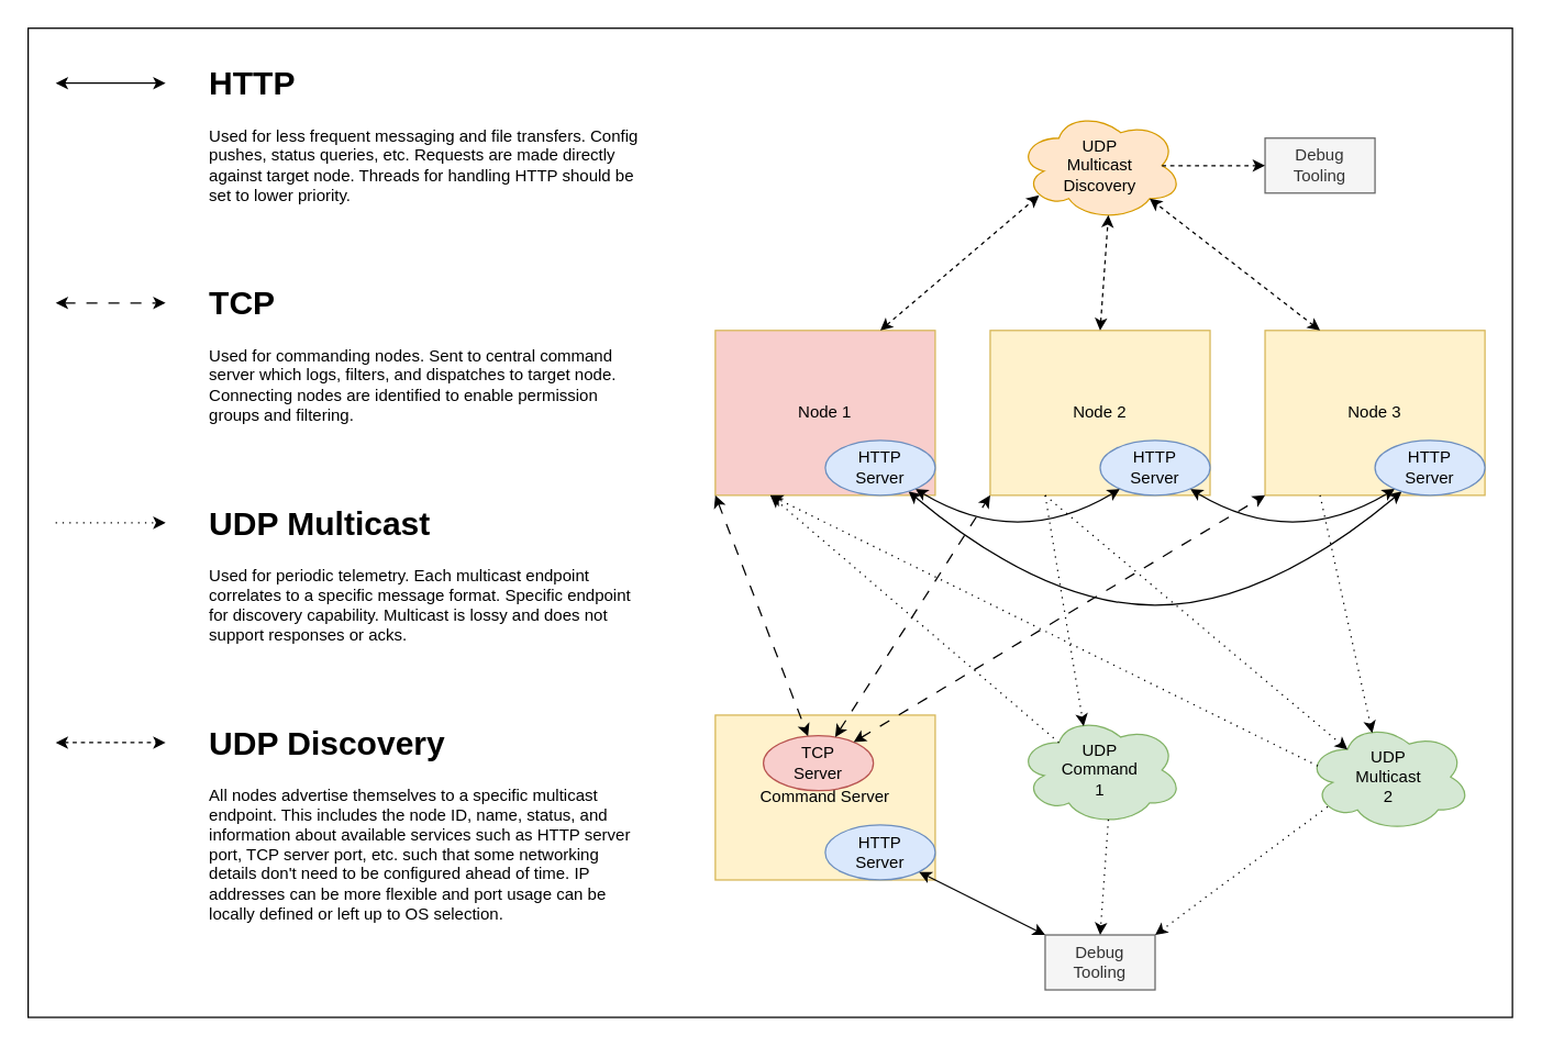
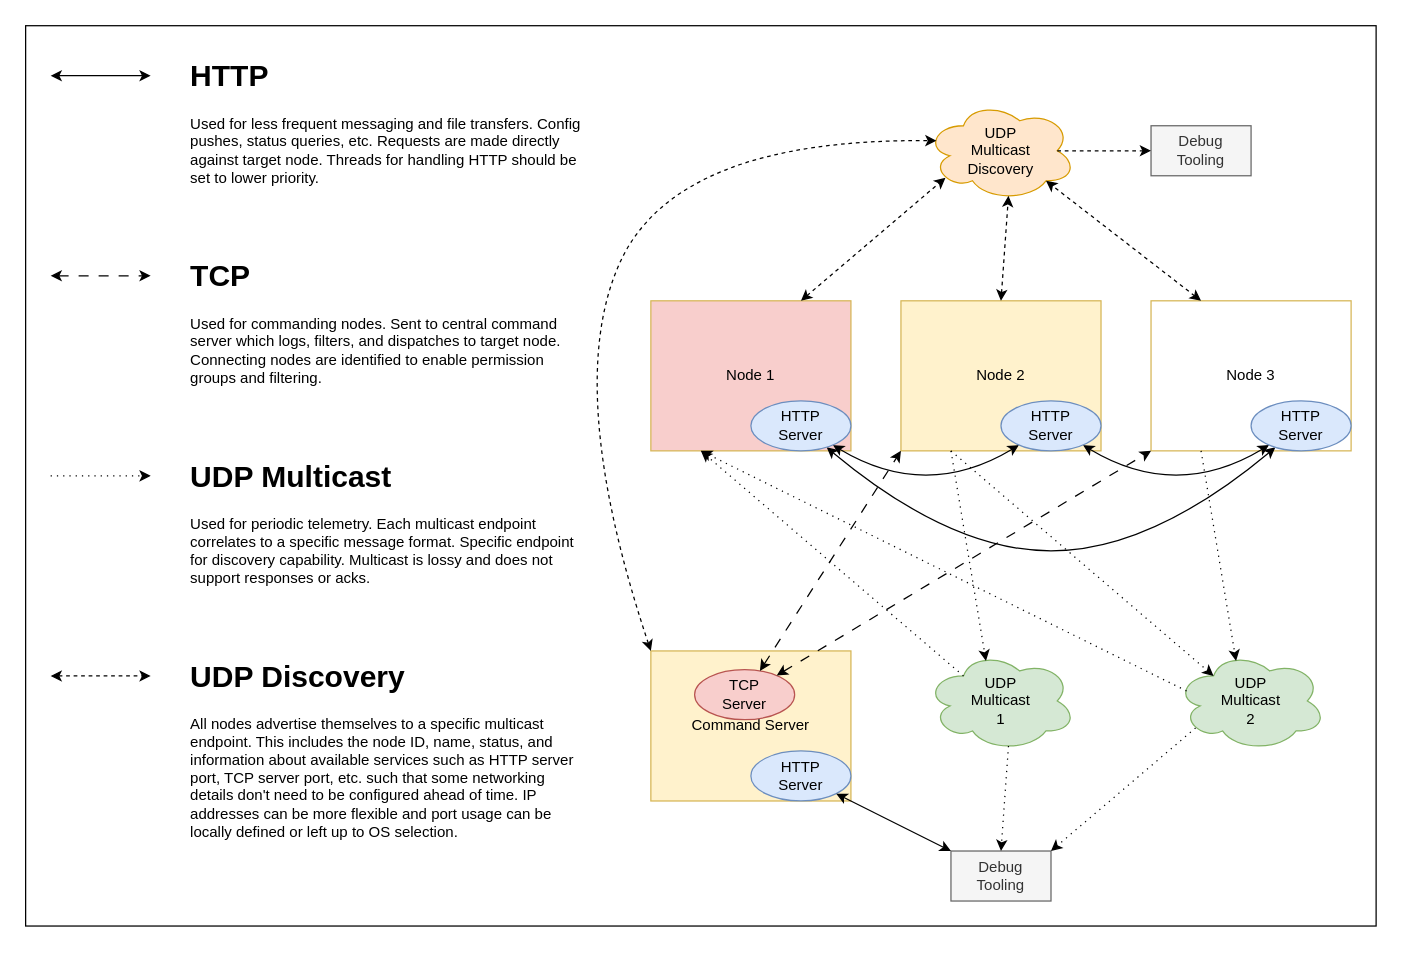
+ <mxCell id="41" value="" style="endArrow=classic;html=1;rounded=0;exitX=0;exitY=0;exitDx=0;exitDy=0;dashed=1;entryX=0.07;entryY=0.4;entryDx=0;entryDy=0;entryPerimeter=0;curved=1;startArrow=classic;startFill=1;" edge="1" parent="1" source="3" target="26"><mxGeometry width="50" height="50" relative="1" as="geometry"><mxPoint x="510" y="460" as="sourcePoint" /><mxPoint x="300" y="280" as="targetPoint" /><Array as="points"><mxPoint x="450" y="310" /><mxPoint x="540" y="110" /></Array></mxGeometry></mxCell>
- <mxCell id="4" value="Node 3" style="rounded=0;whiteSpace=wrap;html=1;fillColor=#fff2cc;strokeColor=#d6b656;" parent="1" vertex="1"><mxGeometry x="920" y="240" width="160" height="120" as="geometry" /></mxCell>
+ <mxCell id="4" value="Node 3" style="rounded=0;whiteSpace=wrap;html=1;fillColor=#ffffff;strokeColor=#d6b656;" parent="1" vertex="1"><mxGeometry x="920" y="240" width="160" height="120" as="geometry" /></mxCell>
- <mxCell id="13" value="" style="endArrow=classic;html=1;rounded=0;dashed=1;dashPattern=8 8;exitX=0;exitY=1;exitDx=0;exitDy=0;startArrow=classic;startFill=1;" parent="1" source="6" target="9" edge="1"><mxGeometry width="50" height="50" relative="1" as="geometry"><mxPoint x="520" y="520" as="sourcePoint" /><mxPoint x="570" y="470" as="targetPoint" /></mxGeometry></mxCell>
- <mxCell id="7" value="UDP&lt;div&gt;Command&lt;/div&gt;&lt;div&gt;1&lt;/div&gt;" style="ellipse;shape=cloud;whiteSpace=wrap;html=1;fillColor=#d5e8d4;strokeColor=#82b366;" parent="1" vertex="1"><mxGeometry x="740" y="520" width="120" height="80" as="geometry" /></mxCell>
+ <mxCell id="7" value="UDP&lt;div&gt;Multicast&lt;/div&gt;&lt;div&gt;1&lt;/div&gt;" style="ellipse;shape=cloud;whiteSpace=wrap;html=1;fillColor=#d5e8d4;strokeColor=#82b366;" parent="1" vertex="1"><mxGeometry x="740" y="520" width="120" height="80" as="geometry" /></mxCell>
- <mxCell id="8" value="UDP&lt;div&gt;Multicast&lt;/div&gt;&lt;div&gt;2&lt;/div&gt;" style="ellipse;shape=cloud;whiteSpace=wrap;html=1;fillColor=#d5e8d4;strokeColor=#82b366;" parent="1" vertex="1"><mxGeometry x="950" y="525" width="120" height="80" as="geometry" /></mxCell>
+ <mxCell id="8" value="UDP&lt;div&gt;Multicast&lt;/div&gt;&lt;div&gt;2&lt;/div&gt;" style="ellipse;shape=cloud;whiteSpace=wrap;html=1;fillColor=#d5e8d4;strokeColor=#82b366;" parent="1" vertex="1"><mxGeometry x="940" y="520" width="120" height="80" as="geometry" /></mxCell>
